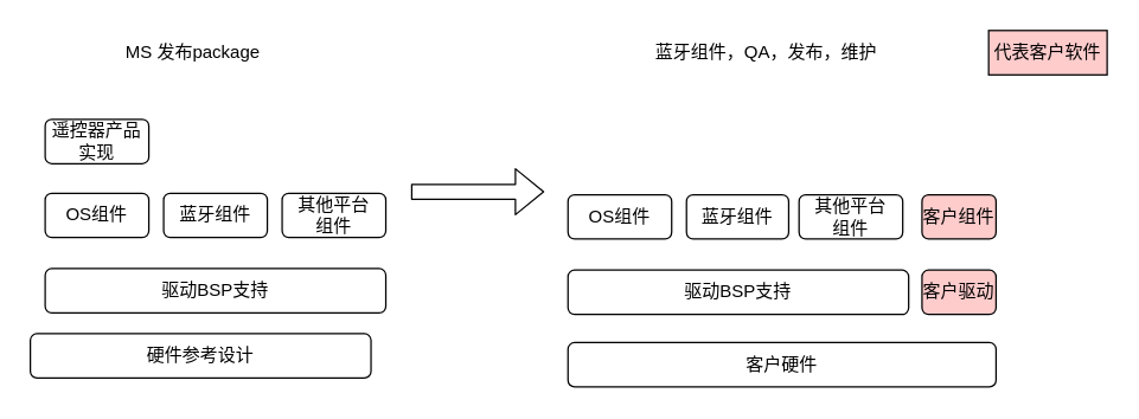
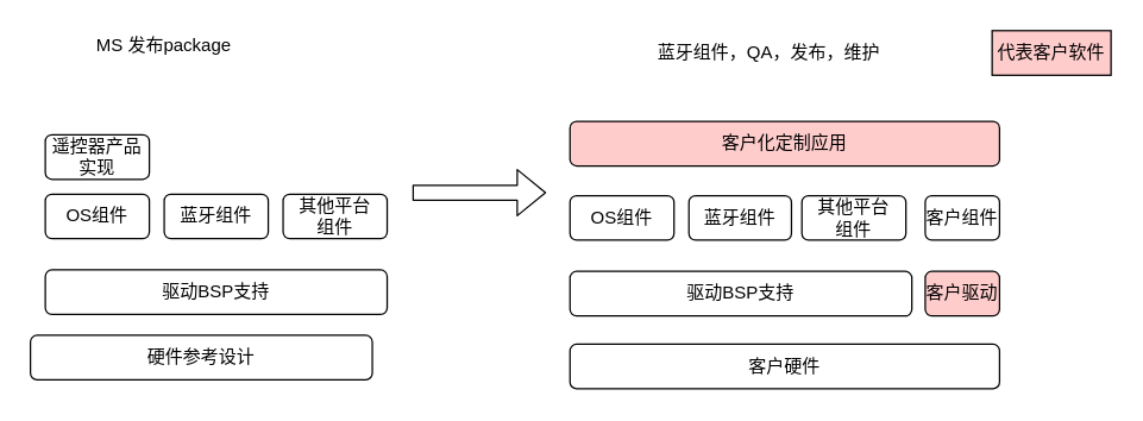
- <mxCell id="16" value="MS 发布package" style="rounded=1;whiteSpace=wrap;html=1;fillColor=#FFFFFF;strokeColor=none;" vertex="1" parent="1"><mxGeometry x="70" y="20" width="120" height="30" as="geometry" /></mxCell>
+ <mxCell id="16" value="MS 发布package" style="rounded=1;whiteSpace=wrap;html=1;fillColor=#FFFFFF;strokeColor=none;" vertex="1" parent="1"><mxGeometry x="50" y="15" width="120" height="30" as="geometry" /></mxCell>
- <mxCell id="7" value="遥控器产品实现" style="rounded=1;whiteSpace=wrap;html=1;" vertex="1" parent="1"><mxGeometry x="30" y="80" width="70" height="30" as="geometry" /></mxCell>
+ <mxCell id="7" value="遥控器产品实现" style="rounded=1;whiteSpace=wrap;html=1;" vertex="1" parent="1"><mxGeometry x="30" y="90" width="70" height="30" as="geometry" /></mxCell>
+ <mxCell id="13" value="客户化定制应用" style="rounded=1;whiteSpace=wrap;html=1;fillColor=#FFCCCC;" vertex="1" parent="1"><mxGeometry x="383" y="81" width="289" height="30" as="geometry" /></mxCell>
- <mxCell id="15" value="客户组件" style="rounded=1;whiteSpace=wrap;html=1;fillColor=#FFCCCC;" vertex="1" parent="1"><mxGeometry x="622" y="131" width="50" height="30" as="geometry" /></mxCell>
+ <mxCell id="15" value="客户组件" style="rounded=1;whiteSpace=wrap;html=1;fillColor=#ffffff;" vertex="1" parent="1"><mxGeometry x="622" y="131" width="50" height="30" as="geometry" /></mxCell>
